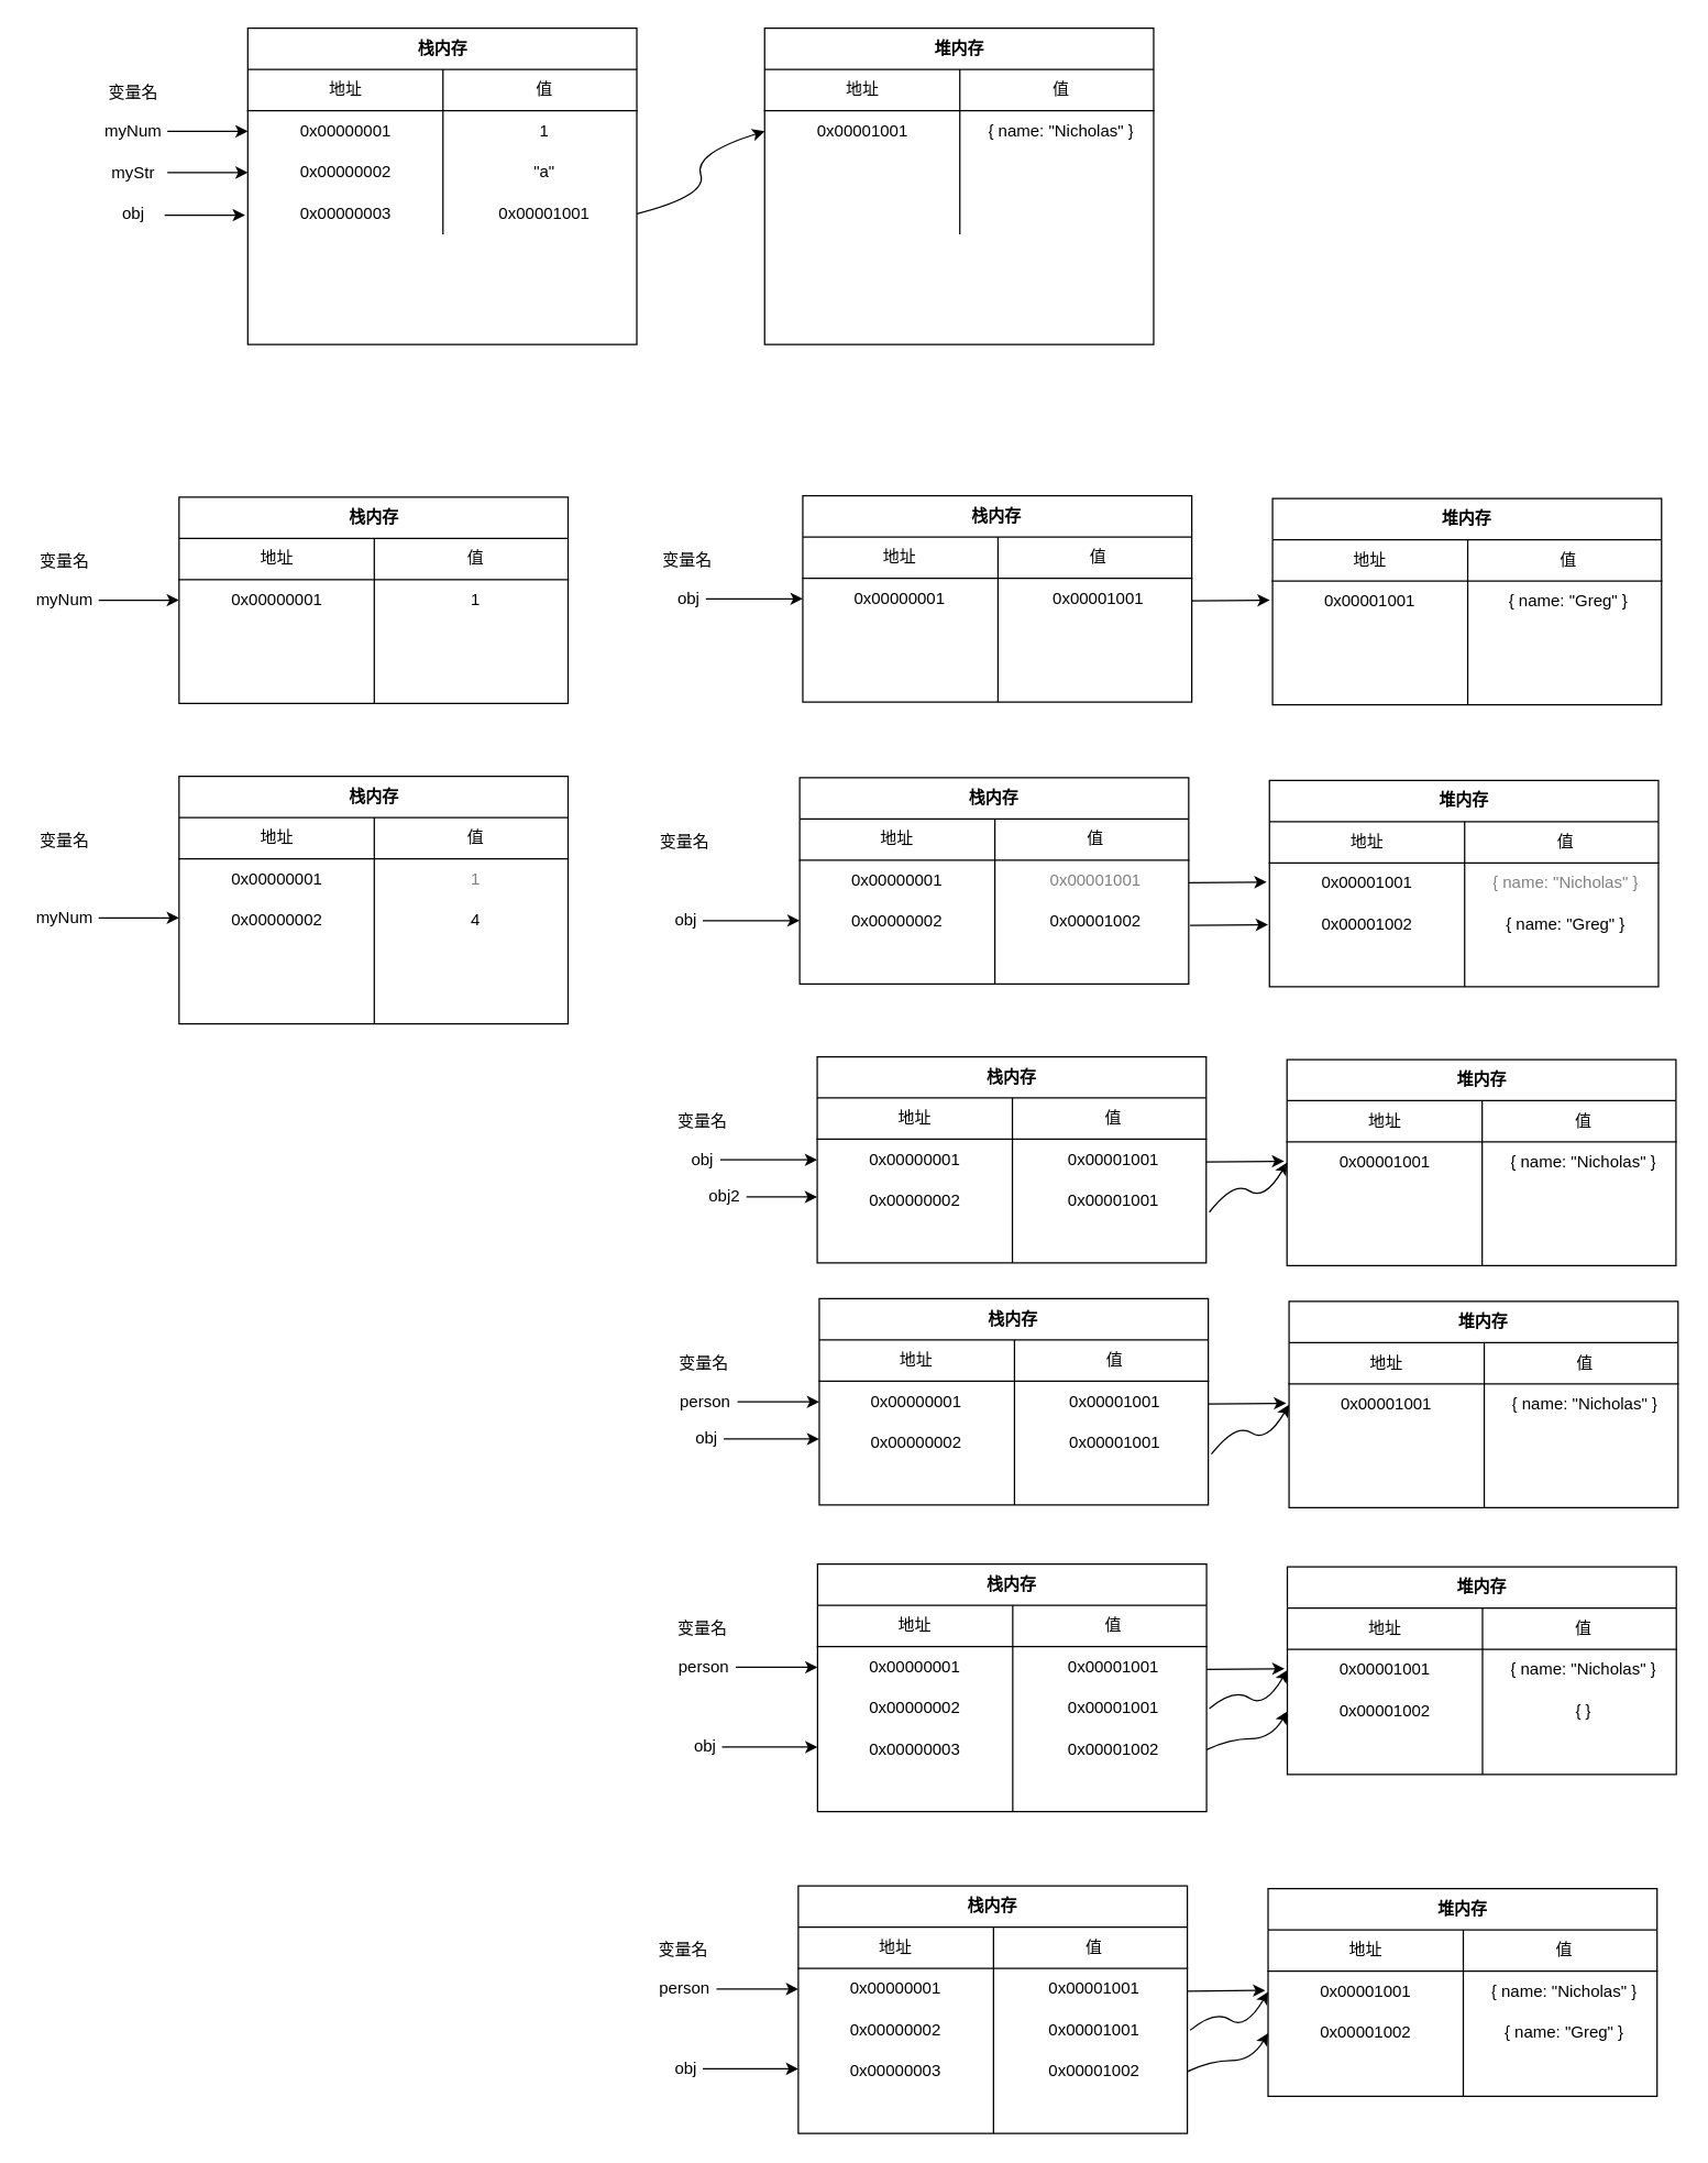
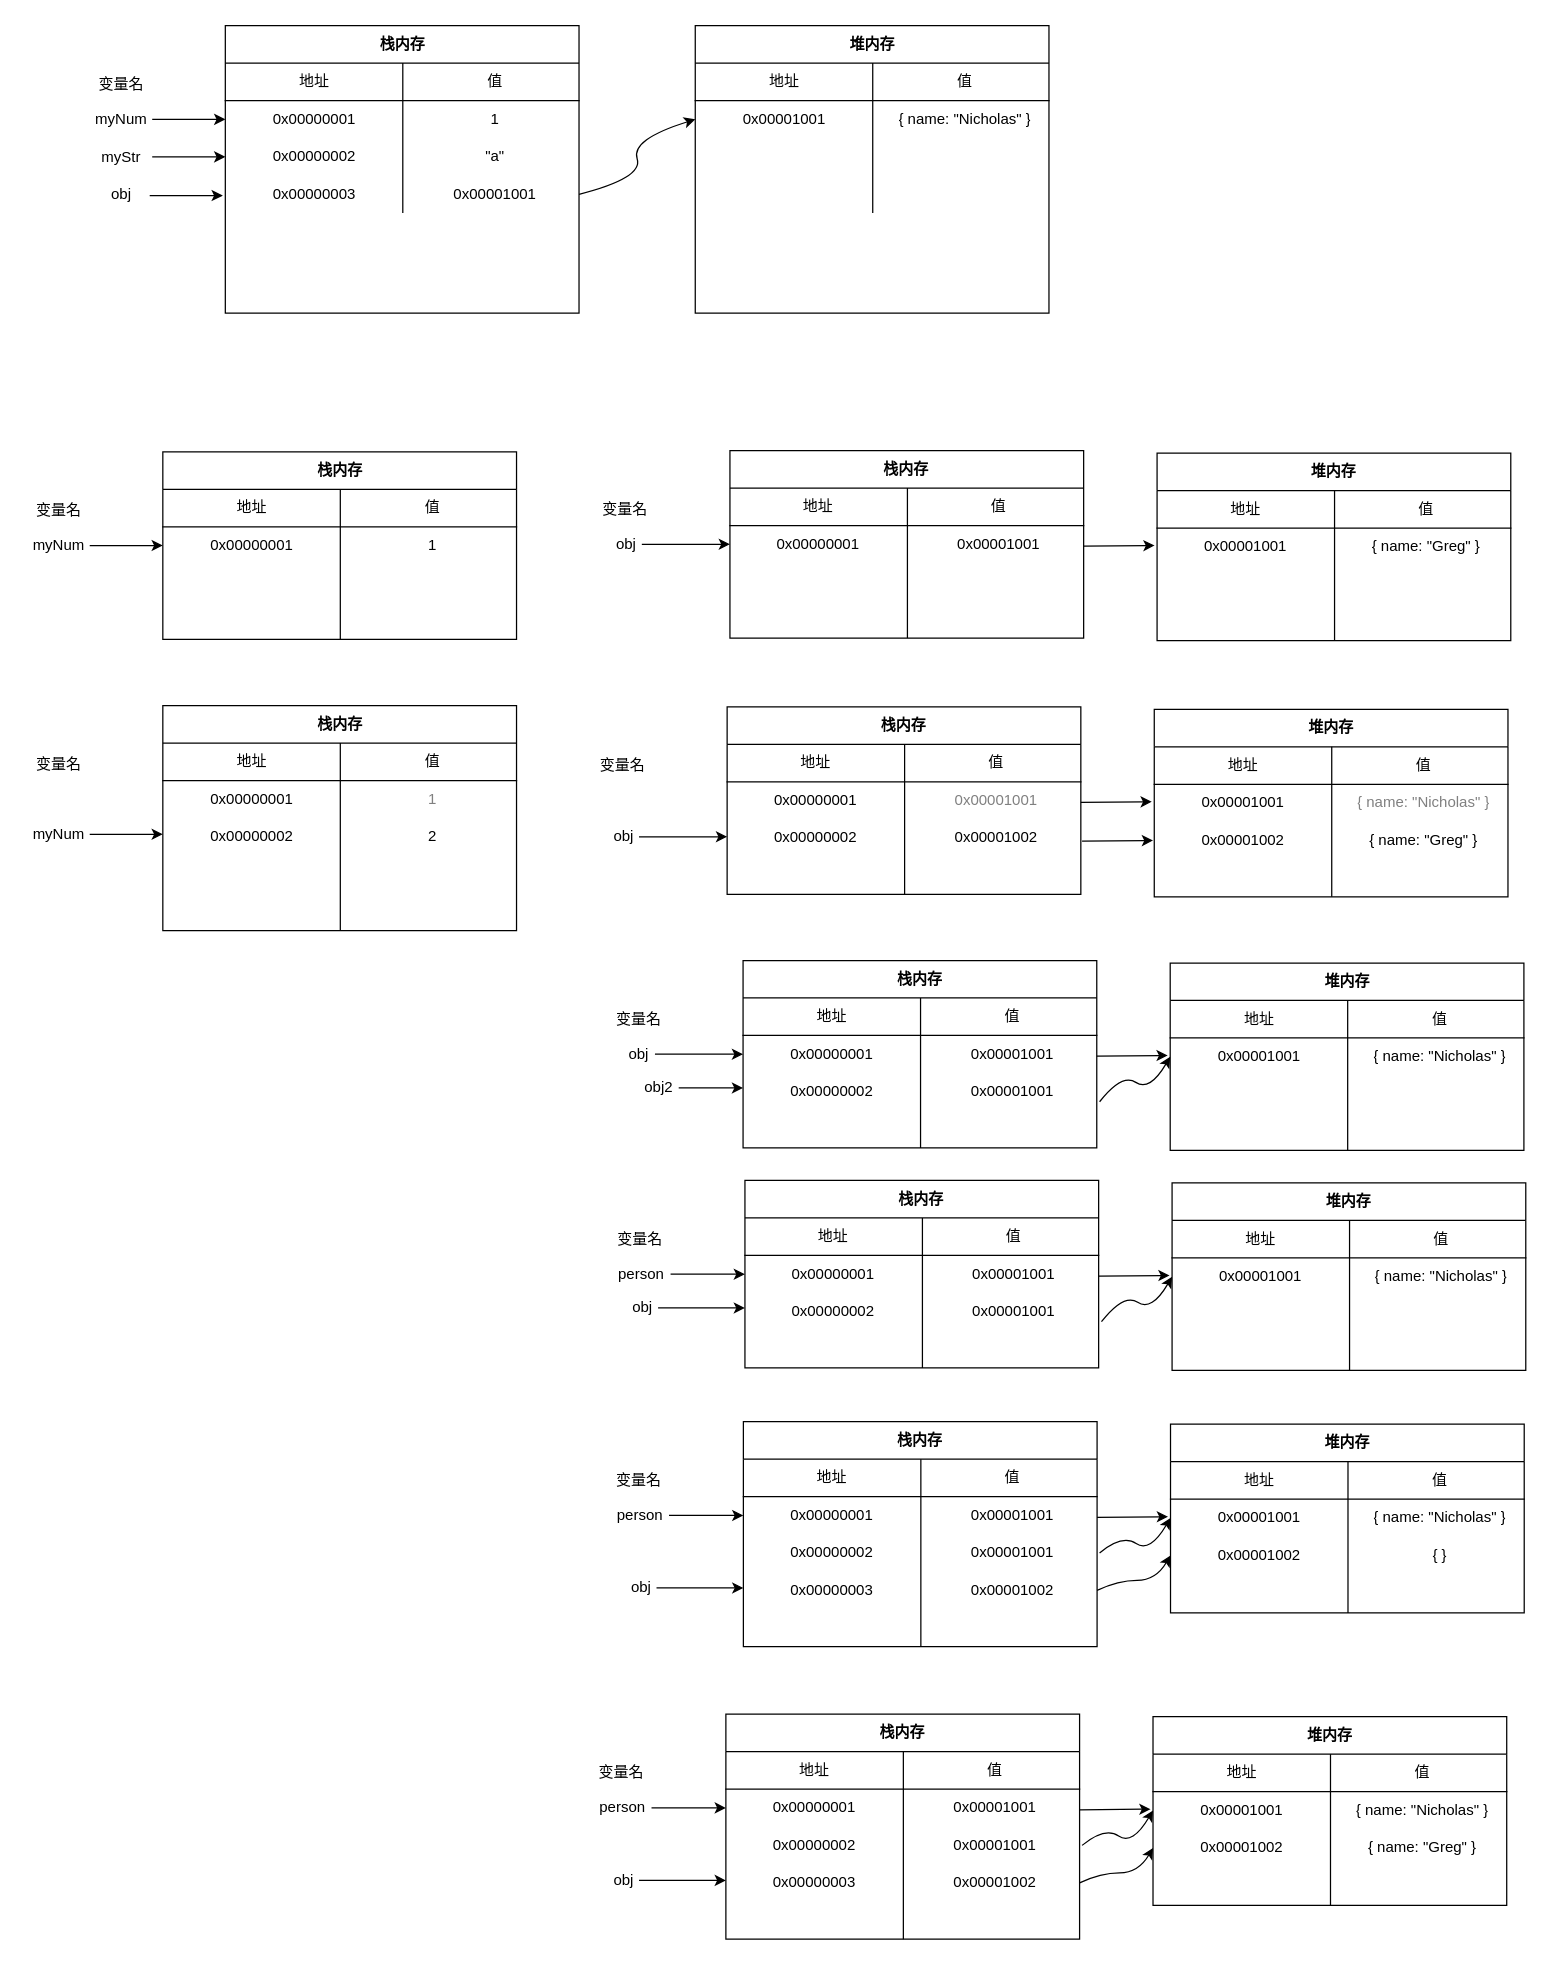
- <mxCell id="72" value="4" style="shape=partialRectangle;html=1;whiteSpace=wrap;connectable=0;fillColor=none;top=0;left=0;bottom=0;right=0;align=center;spacingLeft=6;overflow=hidden;" parent="70" vertex="1"><mxGeometry x="142" width="141" height="30" as="geometry" /></mxCell>
+ <mxCell id="72" value="2" style="shape=partialRectangle;html=1;whiteSpace=wrap;connectable=0;fillColor=none;top=0;left=0;bottom=0;right=0;align=center;spacingLeft=6;overflow=hidden;" parent="70" vertex="1"><mxGeometry x="142" width="141" height="30" as="geometry" /></mxCell>
